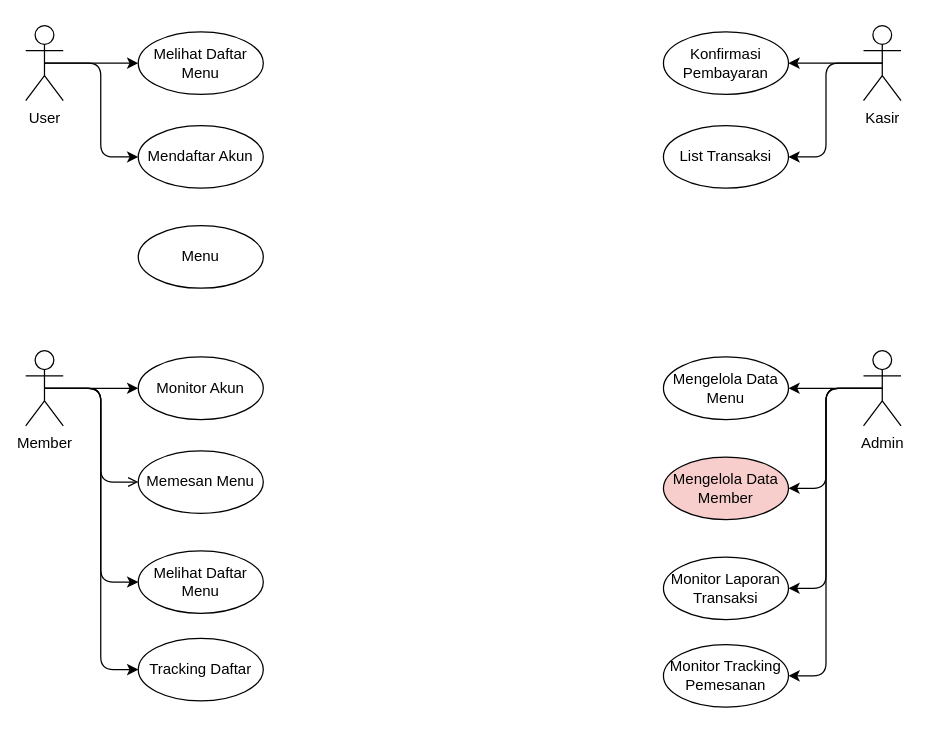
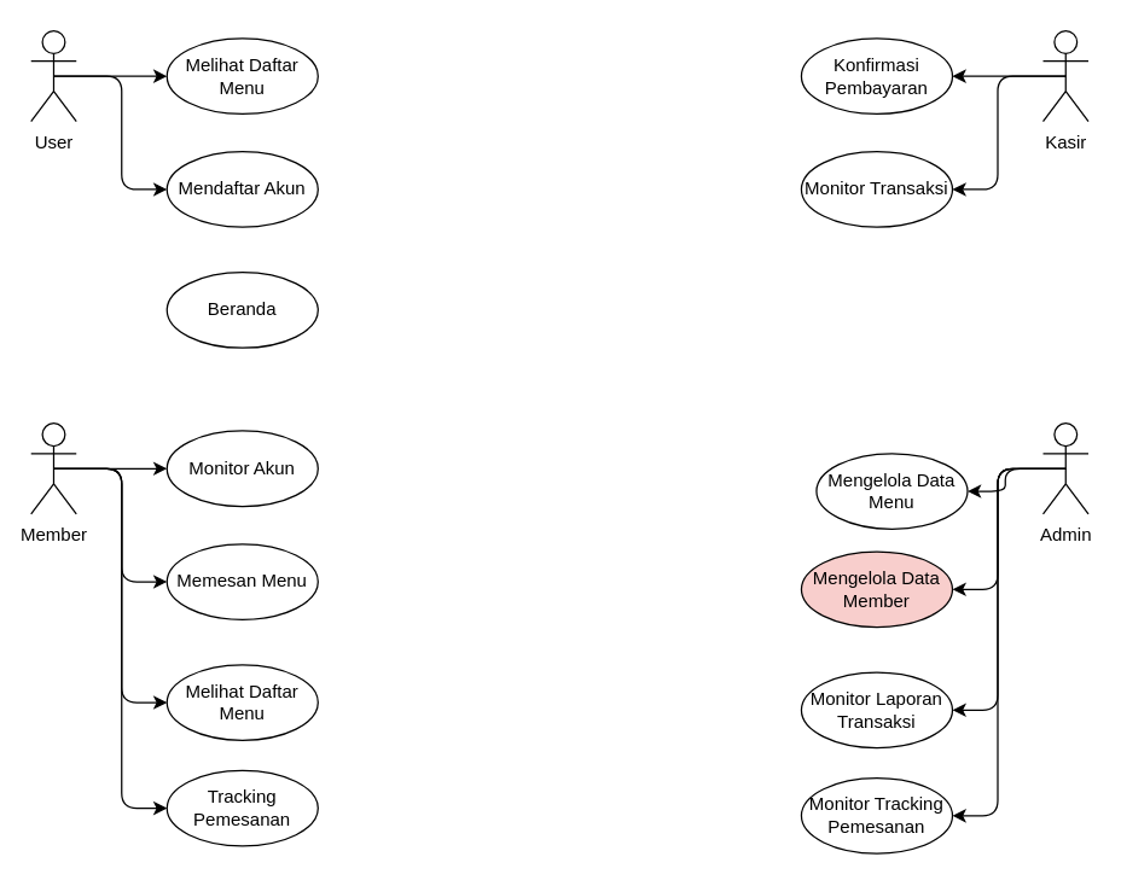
- <mxCell id="26" value="List Transaksi" style="ellipse;whiteSpace=wrap;html=1;" vertex="1" parent="1"><mxGeometry x="530" y="100" width="100" height="50" as="geometry" /></mxCell>
+ <mxCell id="26" value="Monitor Transaksi" style="ellipse;whiteSpace=wrap;html=1;" vertex="1" parent="1"><mxGeometry x="530" y="100" width="100" height="50" as="geometry" /></mxCell>
- <mxCell id="19" value="Menu" style="ellipse;whiteSpace=wrap;html=1;" vertex="1" parent="1"><mxGeometry x="110" y="180" width="100" height="50" as="geometry" /></mxCell>
+ <mxCell id="19" value="Beranda" style="ellipse;whiteSpace=wrap;html=1;" vertex="1" parent="1"><mxGeometry x="110" y="180" width="100" height="50" as="geometry" /></mxCell>
- <mxCell id="27" value="Mengelola Data Menu" style="ellipse;whiteSpace=wrap;html=1;" vertex="1" parent="1"><mxGeometry x="530" y="285" width="100" height="50" as="geometry" /></mxCell>
+ <mxCell id="27" value="Mengelola Data Menu" style="ellipse;whiteSpace=wrap;html=1;" vertex="1" parent="1"><mxGeometry x="540" y="300" width="100" height="50" as="geometry" /></mxCell>
- <mxCell id="6" style="edgeStyle=orthogonalEdgeStyle;orthogonalLoop=1;jettySize=auto;html=1;exitX=0.5;exitY=0.5;exitDx=0;exitDy=0;exitPerimeter=0;entryX=0;entryY=0.5;entryDx=0;entryDy=0;endArrow=open;" edge="1" parent="1" source="9" target="22"><mxGeometry relative="1" as="geometry" /></mxCell>
+ <mxCell id="6" style="edgeStyle=orthogonalEdgeStyle;orthogonalLoop=1;jettySize=auto;html=1;exitX=0.5;exitY=0.5;exitDx=0;exitDy=0;exitPerimeter=0;entryX=0;entryY=0.5;entryDx=0;entryDy=0;" edge="1" parent="1" source="9" target="22"><mxGeometry relative="1" as="geometry" /></mxCell>
- <mxCell id="23" value="Tracking Daftar" style="ellipse;whiteSpace=wrap;html=1;" vertex="1" parent="1"><mxGeometry x="110" y="510" width="100" height="50" as="geometry" /></mxCell>
+ <mxCell id="23" value="Tracking Pemesanan" style="ellipse;whiteSpace=wrap;html=1;" vertex="1" parent="1"><mxGeometry x="110" y="510" width="100" height="50" as="geometry" /></mxCell>
